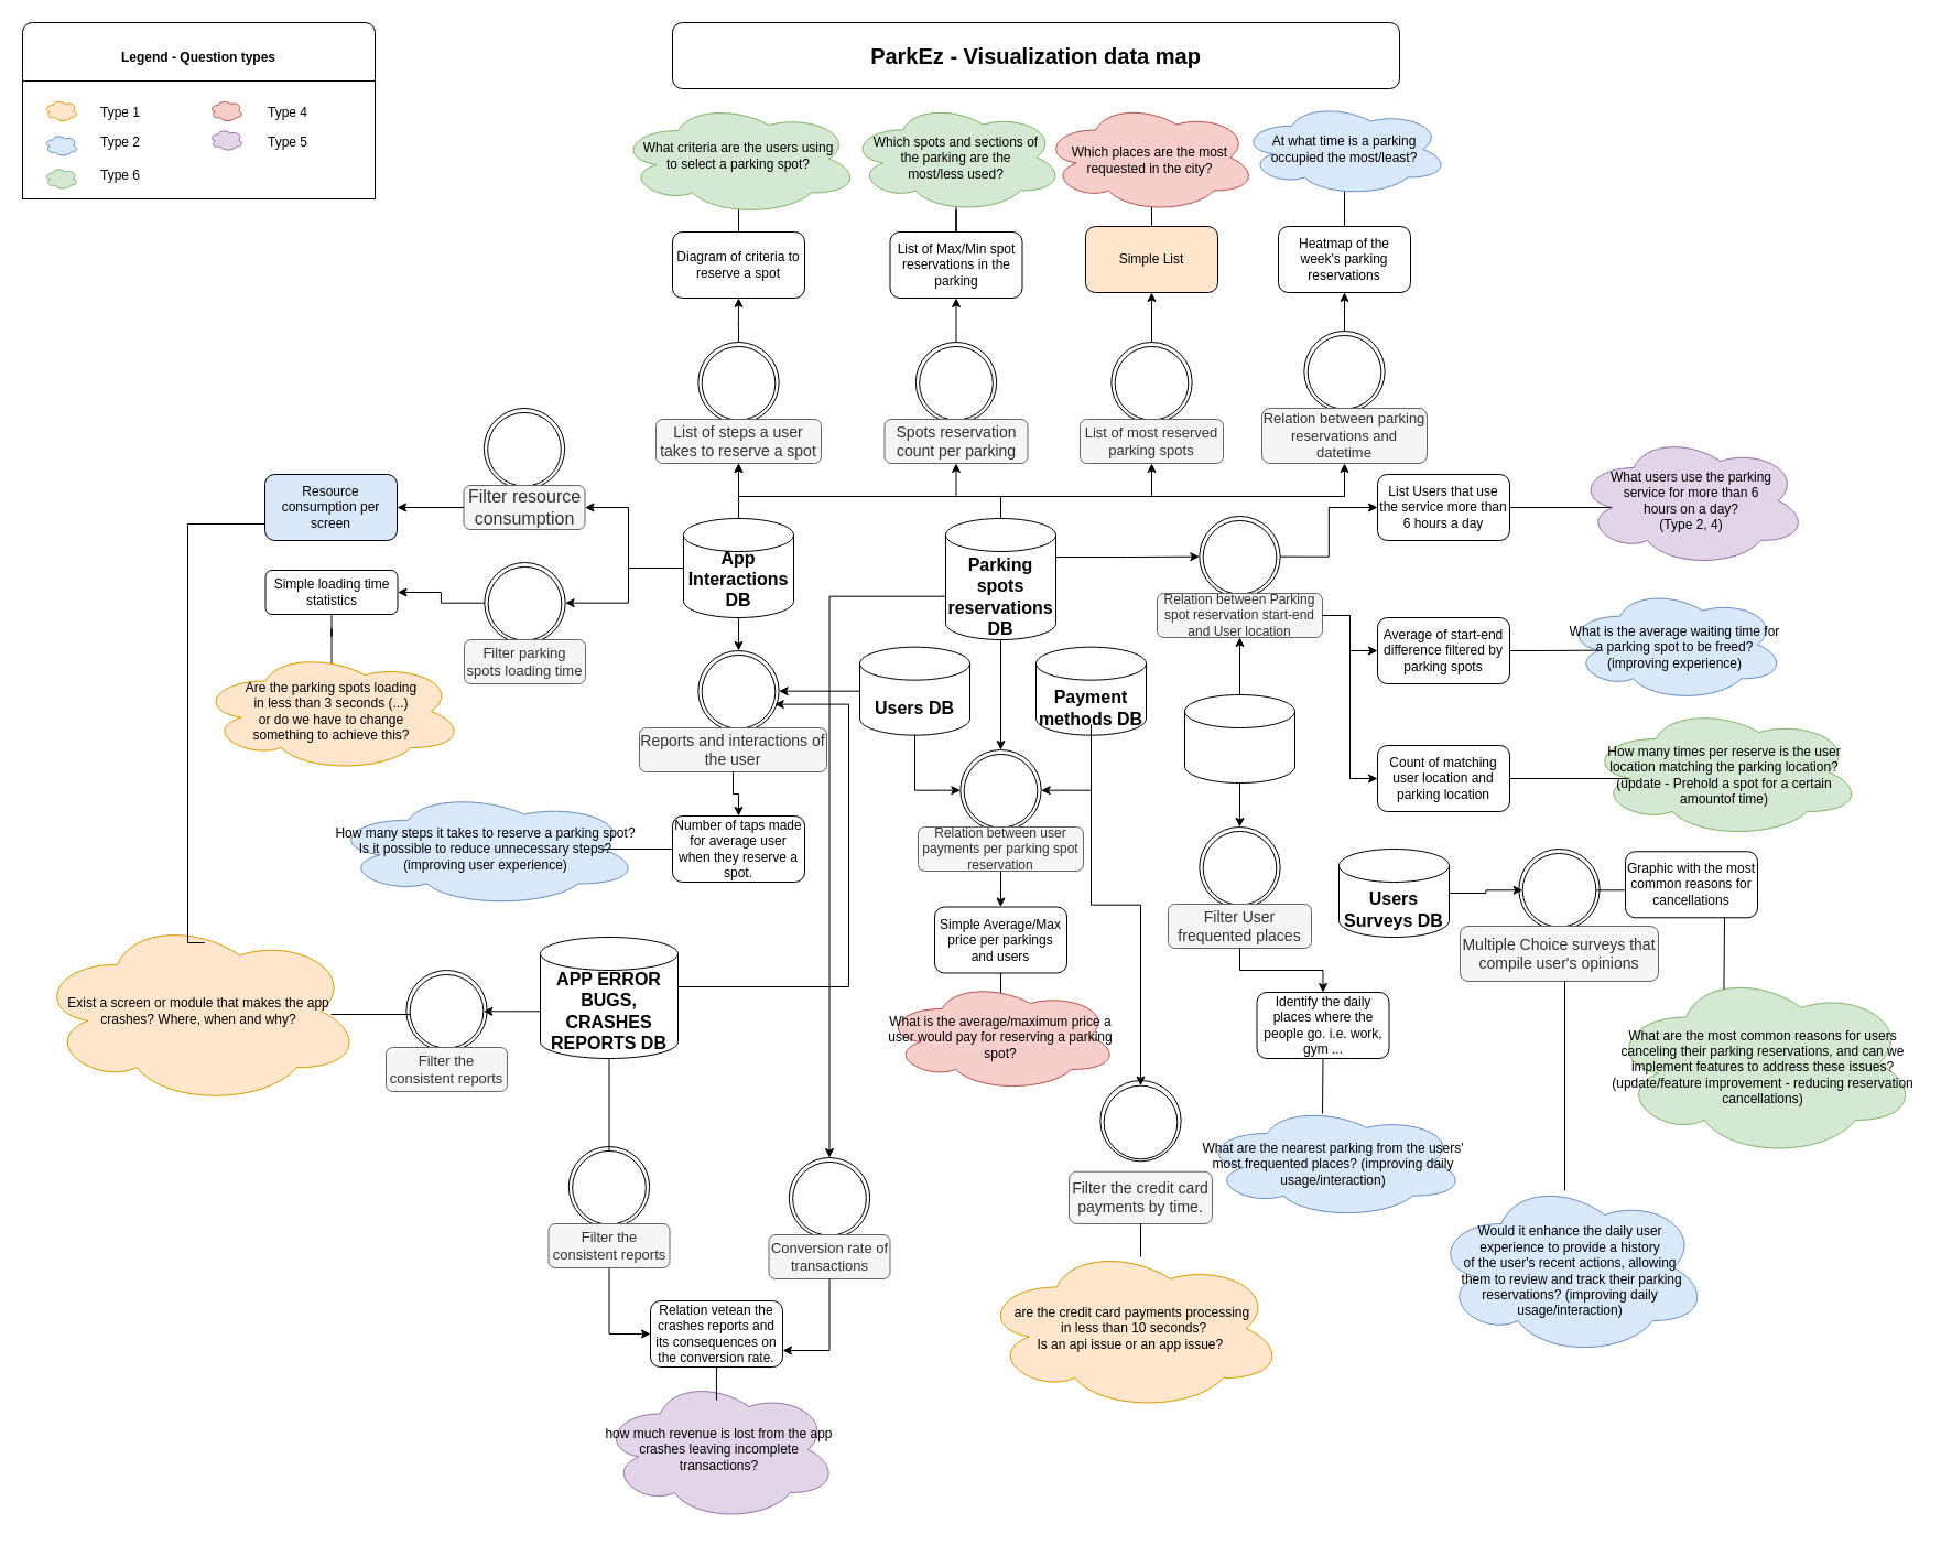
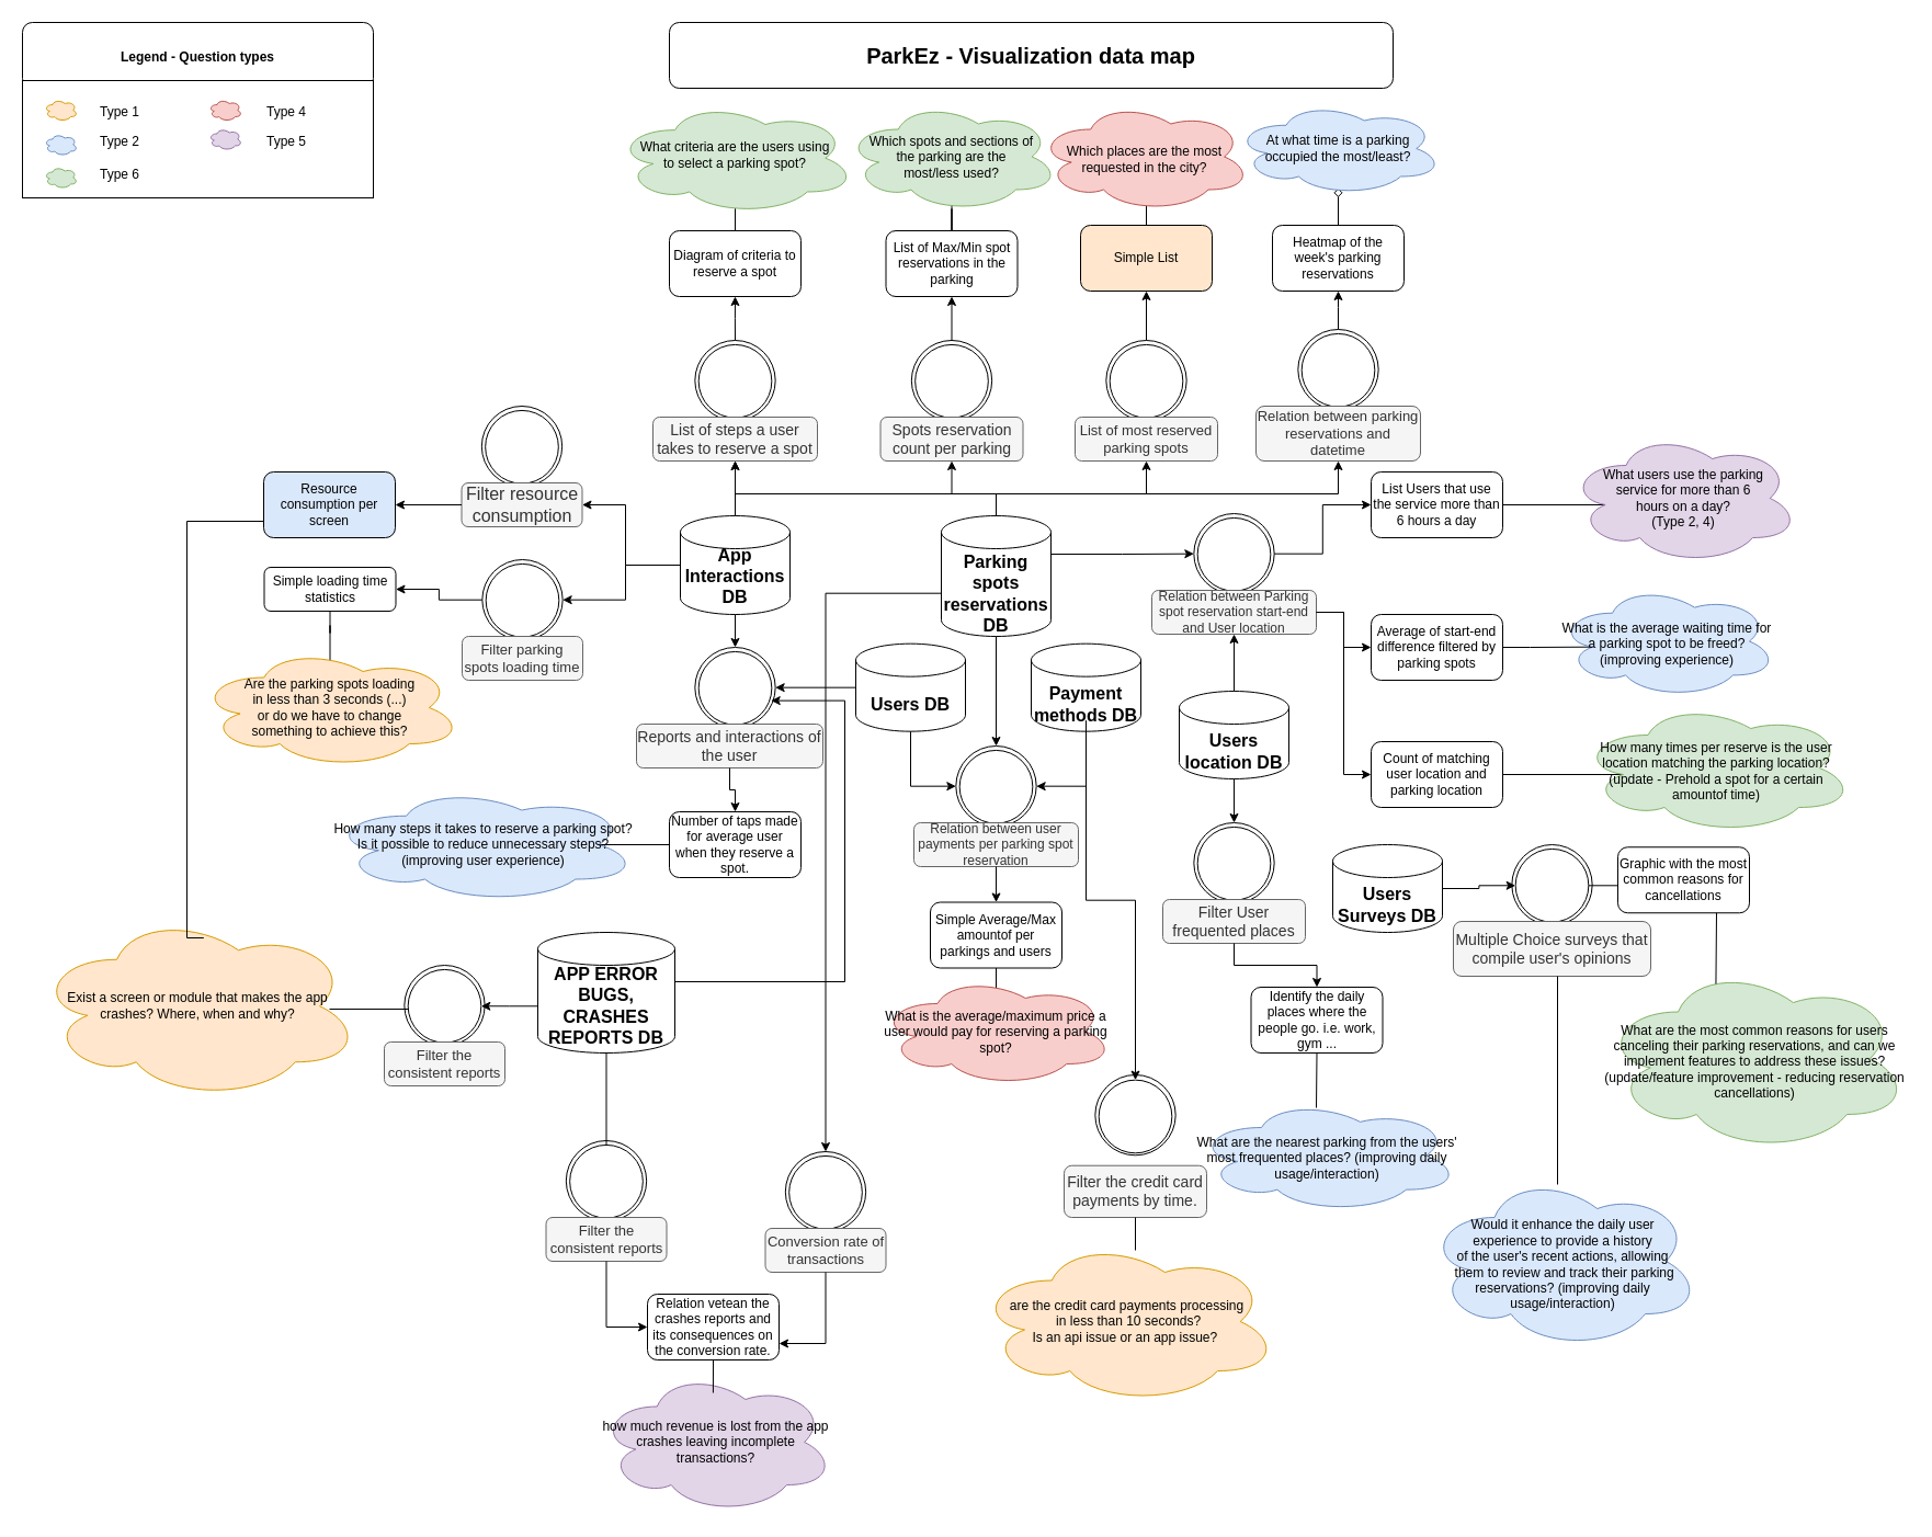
- <mxCell id="66" style="edgeStyle=orthogonalEdgeStyle;rounded=0;orthogonalLoop=1;jettySize=auto;html=1;entryX=0.5;entryY=0.925;entryDx=0;entryDy=0;entryPerimeter=0;endArrow=none;endFill=0;" parent="1" source="67" target="75" edge="1"><mxGeometry relative="1" as="geometry" /></mxCell>
+ <mxCell id="66" style="edgeStyle=orthogonalEdgeStyle;rounded=0;orthogonalLoop=1;jettySize=auto;html=1;entryX=0.5;entryY=0.925;entryDx=0;entryDy=0;entryPerimeter=0;endArrow=diamond;endFill=0;" parent="1" source="67" target="75" edge="1"><mxGeometry relative="1" as="geometry" /></mxCell>
+ <mxCell id="26" value="&lt;font style=&quot;font-size: 16px;&quot;&gt;&lt;b&gt;Users location DB&lt;/b&gt;&lt;/font&gt;" style="text;html=1;strokeColor=none;fillColor=none;align=center;verticalAlign=middle;whiteSpace=wrap;rounded=0;" parent="24" vertex="1"><mxGeometry y="40" width="100" height="30" as="geometry" /></mxCell>
- <mxCell id="86" value="Simple Average/Max price per parkings and users" style="rounded=1;whiteSpace=wrap;html=1;" parent="1" vertex="1"><mxGeometry x="848" y="822.5" width="120" height="60" as="geometry" /></mxCell>
+ <mxCell id="86" value="Simple Average/Max amountof per parkings and users" style="rounded=1;whiteSpace=wrap;html=1;" parent="1" vertex="1"><mxGeometry x="848" y="822.5" width="120" height="60" as="geometry" /></mxCell>
